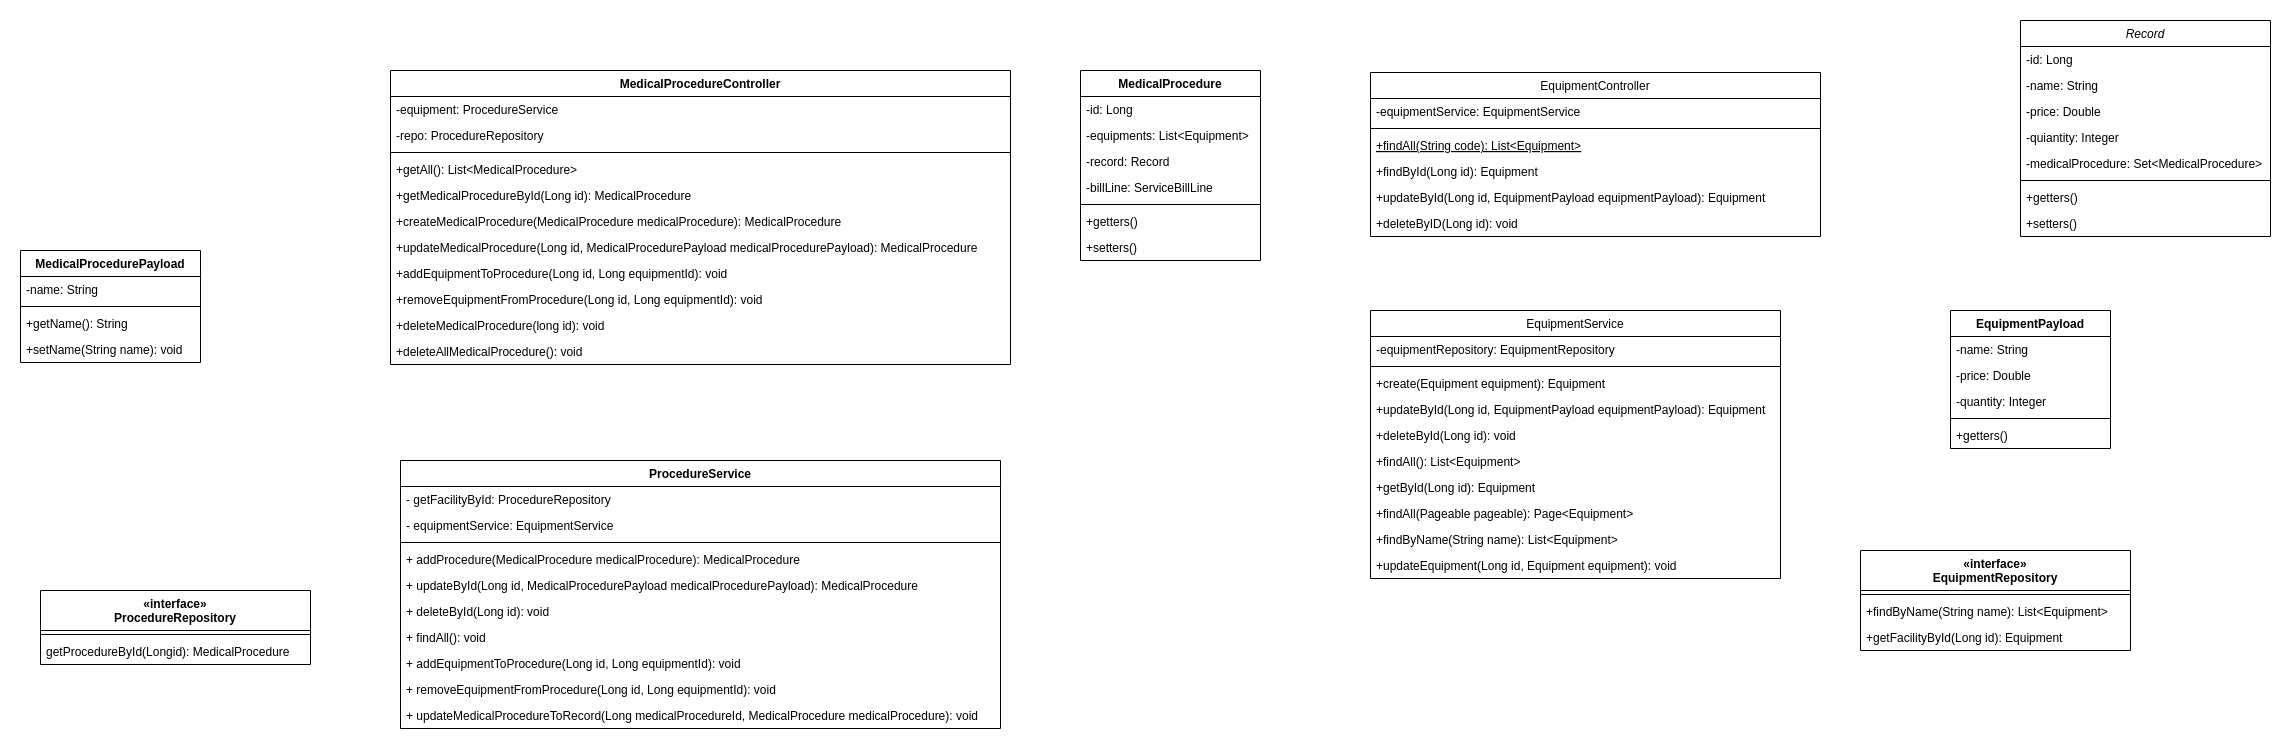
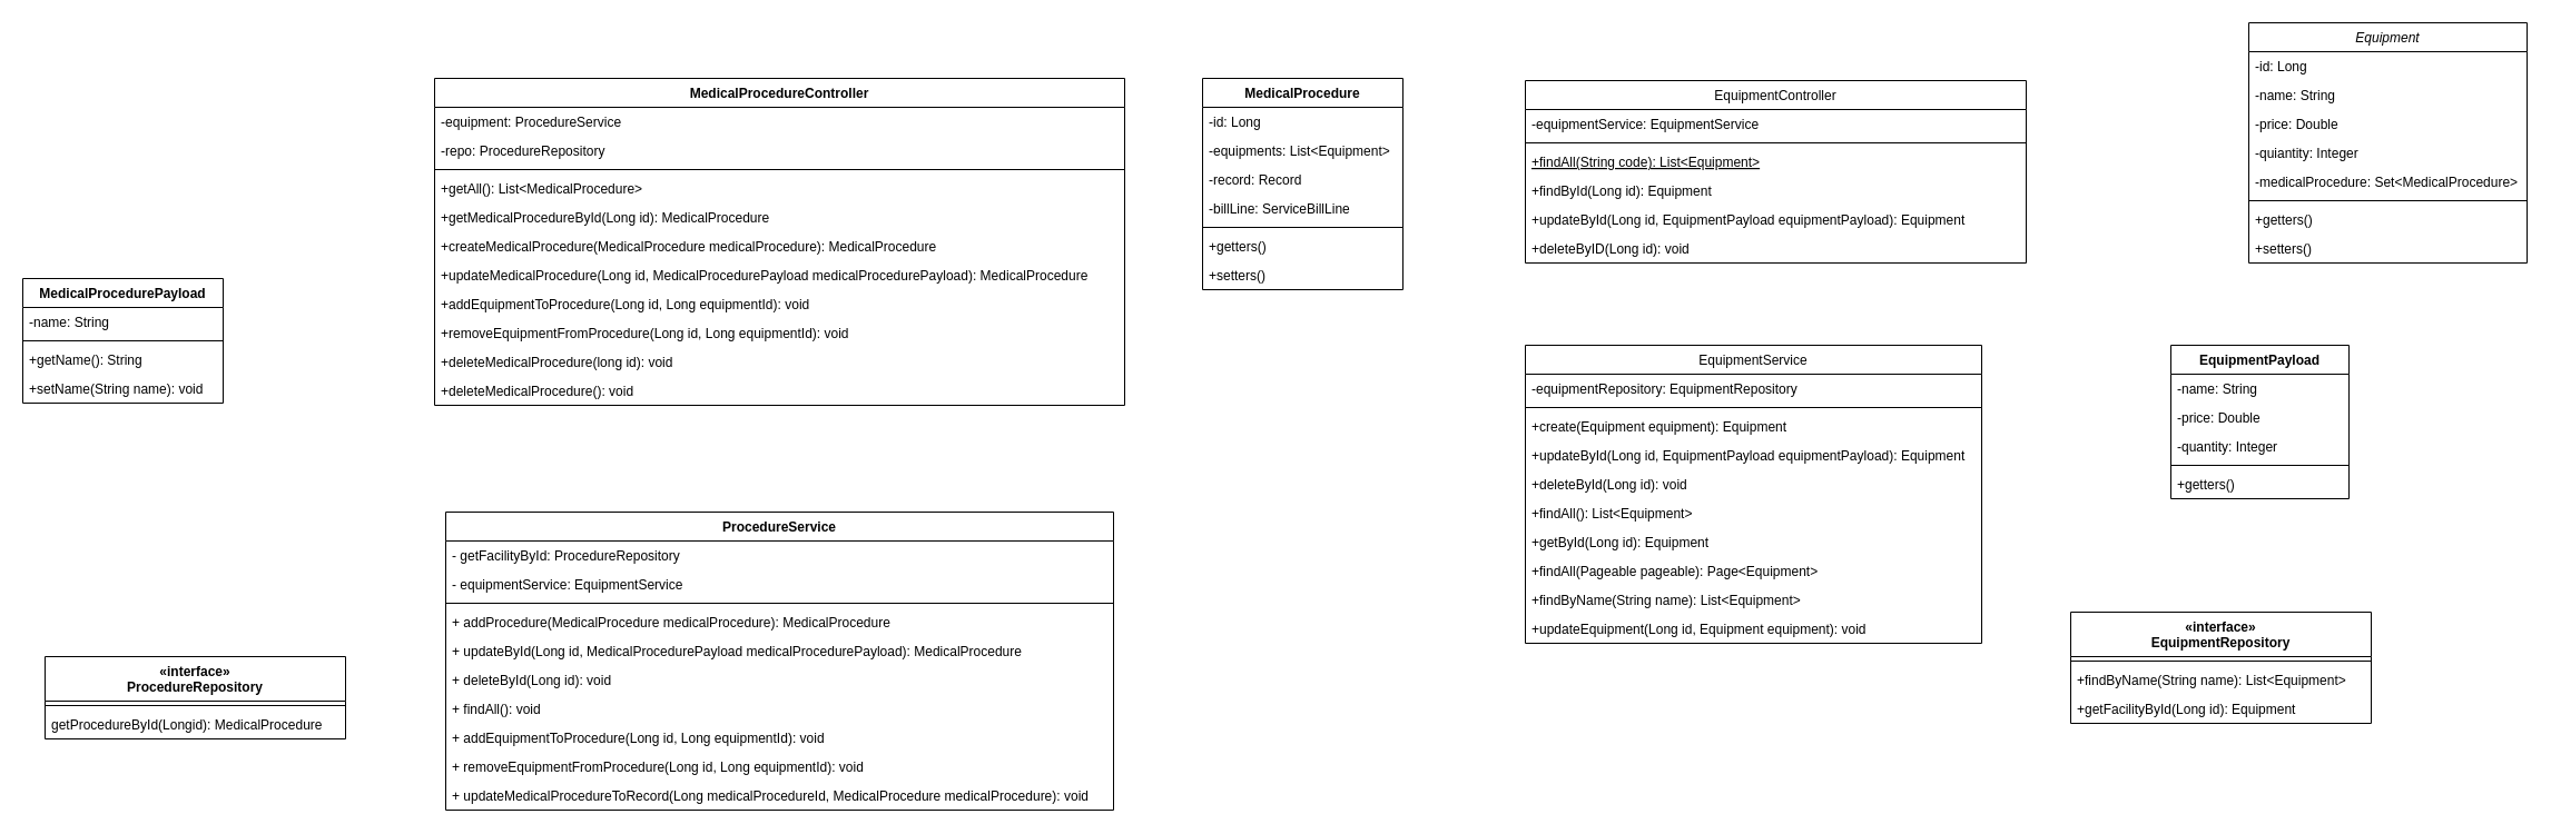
- <mxCell id="2" value="Record" style="swimlane;fontStyle=2;align=center;verticalAlign=top;childLayout=stackLayout;horizontal=1;startSize=26;horizontalStack=0;resizeParent=1;resizeLast=0;collapsible=1;marginBottom=0;rounded=0;shadow=0;strokeWidth=1;" parent="1" vertex="1"><mxGeometry x="2020" y="20" width="250" height="216" as="geometry"><mxRectangle x="230" y="140" width="160" height="26" as="alternateBounds" /></mxGeometry></mxCell>
+ <mxCell id="2" value="Equipment" style="swimlane;fontStyle=2;align=center;verticalAlign=top;childLayout=stackLayout;horizontal=1;startSize=26;horizontalStack=0;resizeParent=1;resizeLast=0;collapsible=1;marginBottom=0;rounded=0;shadow=0;strokeWidth=1;" parent="1" vertex="1"><mxGeometry x="2020" y="20" width="250" height="216" as="geometry"><mxRectangle x="230" y="140" width="160" height="26" as="alternateBounds" /></mxGeometry></mxCell>
- <mxCell id="58" value="+deleteAllMedicalProcedure(): void" style="text;strokeColor=none;fillColor=none;align=left;verticalAlign=top;spacingLeft=4;spacingRight=4;overflow=hidden;rotatable=0;points=[[0,0.5],[1,0.5]];portConstraint=eastwest;" vertex="1" parent="47"><mxGeometry y="268" width="620" height="26" as="geometry" /></mxCell>
+ <mxCell id="58" value="+deleteMedicalProcedure(): void" style="text;strokeColor=none;fillColor=none;align=left;verticalAlign=top;spacingLeft=4;spacingRight=4;overflow=hidden;rotatable=0;points=[[0,0.5],[1,0.5]];portConstraint=eastwest;" vertex="1" parent="47"><mxGeometry y="268" width="620" height="26" as="geometry" /></mxCell>
